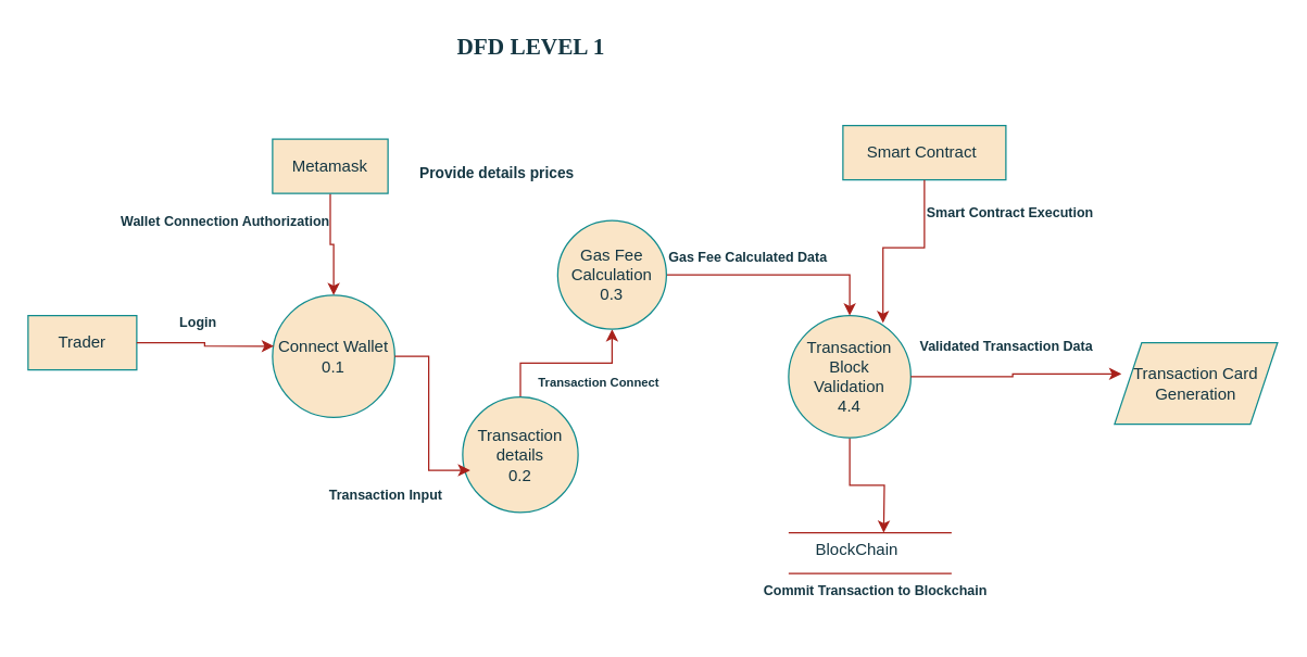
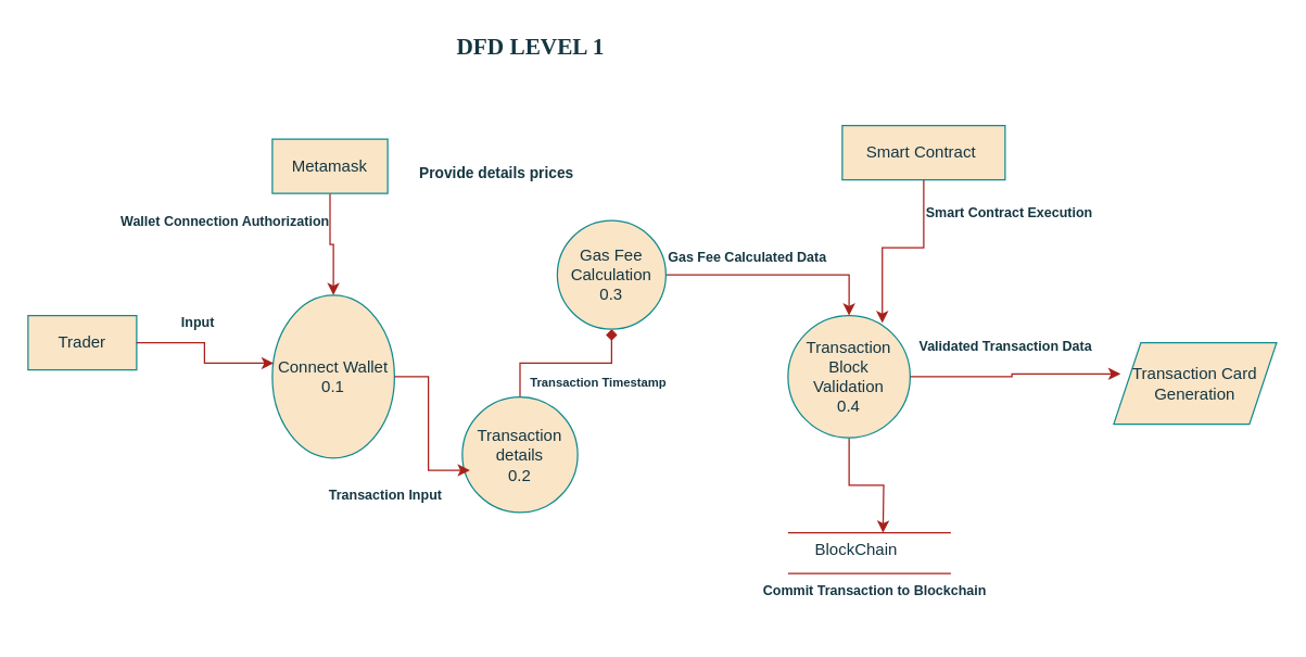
- <mxCell id="30" value="Login" style="text;html=1;align=center;verticalAlign=middle;resizable=0;points=[];autosize=1;strokeColor=none;fillColor=none;fontSize=10;fontStyle=1;labelBackgroundColor=none;fontColor=#143642;" vertex="1" parent="1"><mxGeometry x="120" y="222" width="50" height="30" as="geometry" /></mxCell>
+ <mxCell id="30" value="Input" style="text;html=1;align=center;verticalAlign=middle;resizable=0;points=[];autosize=1;strokeColor=none;fillColor=none;fontSize=10;fontStyle=1;labelBackgroundColor=none;fontColor=#143642;" vertex="1" parent="1"><mxGeometry x="120" y="222" width="50" height="30" as="geometry" /></mxCell>
- <mxCell id="3" style="edgeStyle=orthogonalEdgeStyle;rounded=0;orthogonalLoop=1;jettySize=auto;html=1;exitX=0.5;exitY=0;exitDx=0;exitDy=0;entryX=0.5;entryY=1;entryDx=0;entryDy=0;labelBackgroundColor=none;strokeColor=#A8201A;fontColor=default;" edge="1" parent="1" source="4" target="9"><mxGeometry relative="1" as="geometry" /></mxCell>
+ <mxCell id="3" style="edgeStyle=orthogonalEdgeStyle;rounded=0;orthogonalLoop=1;jettySize=auto;html=1;exitX=0.5;exitY=0;exitDx=0;exitDy=0;entryX=0.5;entryY=1;entryDx=0;entryDy=0;labelBackgroundColor=none;strokeColor=#A8201A;fontColor=default;endArrow=diamond;" edge="1" parent="1" source="4" target="9"><mxGeometry relative="1" as="geometry" /></mxCell>
- <mxCell id="2" value="Connect Wallet&lt;br&gt;0.1" style="ellipse;whiteSpace=wrap;html=1;aspect=fixed;labelBackgroundColor=none;fillColor=#FAE5C7;strokeColor=#0F8B8D;fontColor=#143642;" vertex="1" parent="1"><mxGeometry x="200" y="217" width="90" height="90" as="geometry" /></mxCell>
+ <mxCell id="2" value="Connect Wallet&lt;br&gt;0.1" style="ellipse;whiteSpace=wrap;html=1;aspect=fixed;labelBackgroundColor=none;fillColor=#FAE5C7;strokeColor=#0F8B8D;fontColor=#143642;" vertex="1" parent="1"><mxGeometry x="200" y="217" width="90" height="120" as="geometry" /></mxCell>
- <mxCell id="7" value="Transaction&lt;div&gt;Block&lt;br&gt;Validation&lt;/div&gt;&lt;div&gt;4.4&lt;/div&gt;" style="ellipse;whiteSpace=wrap;html=1;aspect=fixed;labelBackgroundColor=none;fillColor=#FAE5C7;strokeColor=#0F8B8D;fontColor=#143642;" vertex="1" parent="1"><mxGeometry x="580" y="232" width="90" height="90" as="geometry" /></mxCell>
+ <mxCell id="7" value="Transaction&lt;div&gt;Block&lt;br&gt;Validation&lt;/div&gt;&lt;div&gt;0.4&lt;/div&gt;" style="ellipse;whiteSpace=wrap;html=1;aspect=fixed;labelBackgroundColor=none;fillColor=#FAE5C7;strokeColor=#0F8B8D;fontColor=#143642;" vertex="1" parent="1"><mxGeometry x="580" y="232" width="90" height="90" as="geometry" /></mxCell>
- <mxCell id="23" value="Transaction Connect" style="text;html=1;align=center;verticalAlign=middle;resizable=0;points=[];autosize=1;strokeColor=none;fillColor=none;fontSize=9;fontStyle=1;labelBackgroundColor=none;fontColor=#143642;" vertex="1" parent="1"><mxGeometry x="380" y="272" width="120" height="20" as="geometry" /></mxCell>
+ <mxCell id="23" value="Transaction Timestamp" style="text;html=1;align=center;verticalAlign=middle;resizable=0;points=[];autosize=1;strokeColor=none;fillColor=none;fontSize=9;fontStyle=1;labelBackgroundColor=none;fontColor=#143642;" vertex="1" parent="1"><mxGeometry x="380" y="272" width="120" height="20" as="geometry" /></mxCell>
